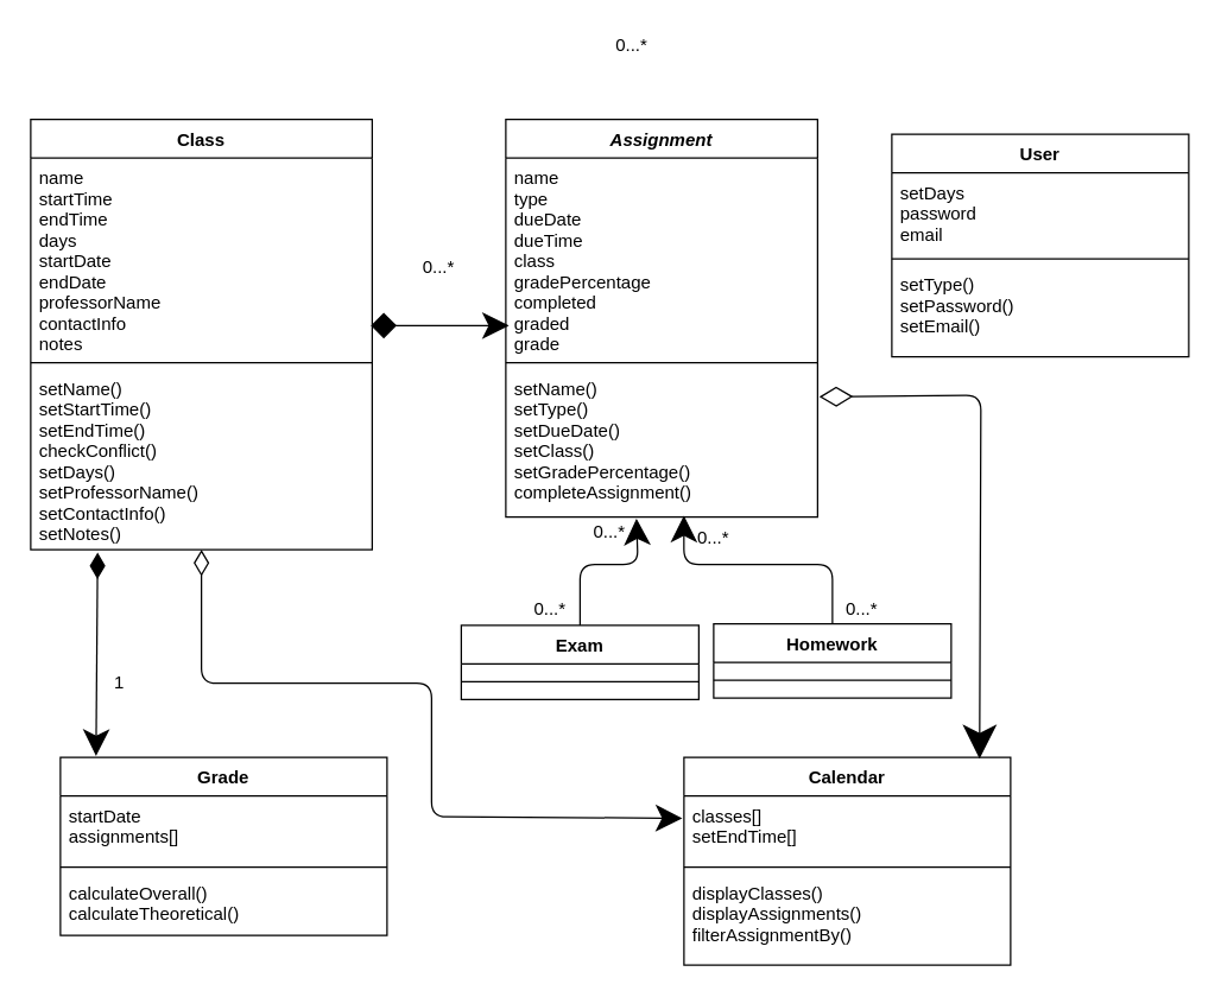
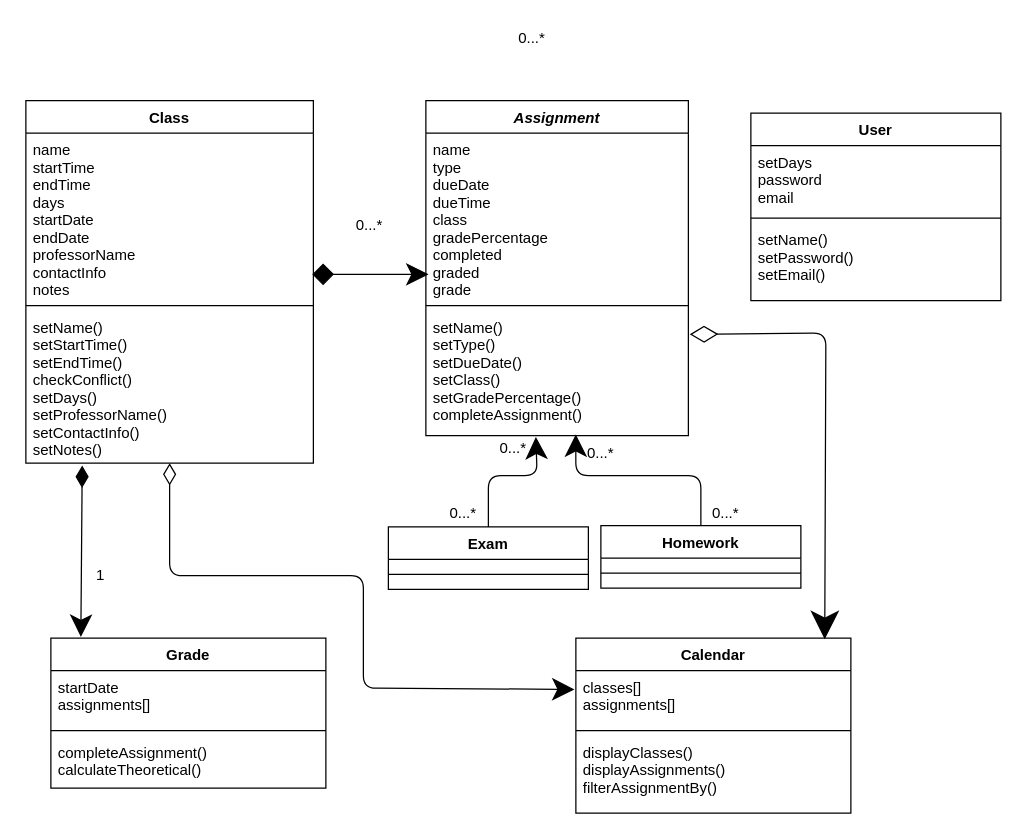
- <mxCell id="13" value="setType()&#10;setPassword()&#10;setEmail()&#10;" style="text;strokeColor=none;fillColor=none;align=left;verticalAlign=top;spacingLeft=4;spacingRight=4;overflow=hidden;rotatable=0;points=[[0,0.5],[1,0.5]];portConstraint=eastwest;" parent="10" vertex="1"><mxGeometry y="88" width="200" height="62" as="geometry" /></mxCell>
+ <mxCell id="13" value="setName()&#10;setPassword()&#10;setEmail()&#10;" style="text;strokeColor=none;fillColor=none;align=left;verticalAlign=top;spacingLeft=4;spacingRight=4;overflow=hidden;rotatable=0;points=[[0,0.5],[1,0.5]];portConstraint=eastwest;" parent="10" vertex="1"><mxGeometry y="88" width="200" height="62" as="geometry" /></mxCell>
- <mxCell id="19" value="classes[]&#10;setEndTime[]&#10;" style="text;strokeColor=none;fillColor=none;align=left;verticalAlign=top;spacingLeft=4;spacingRight=4;overflow=hidden;rotatable=0;points=[[0,0.5],[1,0.5]];portConstraint=eastwest;" parent="18" vertex="1"><mxGeometry y="26" width="220" height="44" as="geometry" /></mxCell>
+ <mxCell id="19" value="classes[]&#10;assignments[]&#10;" style="text;strokeColor=none;fillColor=none;align=left;verticalAlign=top;spacingLeft=4;spacingRight=4;overflow=hidden;rotatable=0;points=[[0,0.5],[1,0.5]];portConstraint=eastwest;" parent="18" vertex="1"><mxGeometry y="26" width="220" height="44" as="geometry" /></mxCell>
- <mxCell id="17" value="calculateOverall()&#10;calculateTheoretical()&#10;" style="text;strokeColor=none;fillColor=none;align=left;verticalAlign=top;spacingLeft=4;spacingRight=4;overflow=hidden;rotatable=0;points=[[0,0.5],[1,0.5]];portConstraint=eastwest;" parent="14" vertex="1"><mxGeometry y="78" width="220" height="42" as="geometry" /></mxCell>
+ <mxCell id="17" value="completeAssignment()&#10;calculateTheoretical()&#10;" style="text;strokeColor=none;fillColor=none;align=left;verticalAlign=top;spacingLeft=4;spacingRight=4;overflow=hidden;rotatable=0;points=[[0,0.5],[1,0.5]];portConstraint=eastwest;" parent="14" vertex="1"><mxGeometry y="78" width="220" height="42" as="geometry" /></mxCell>
